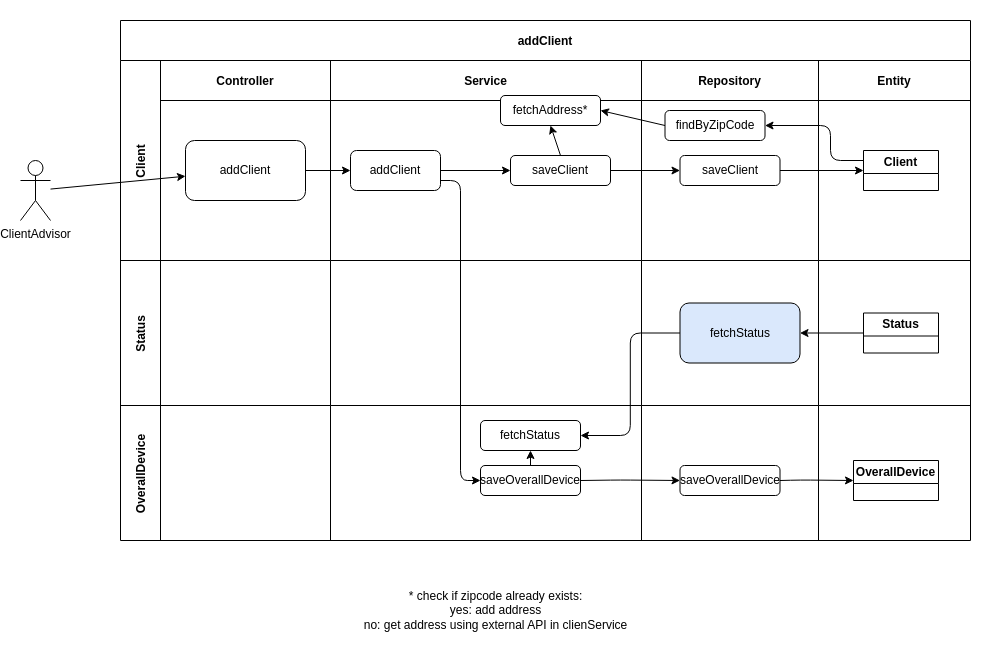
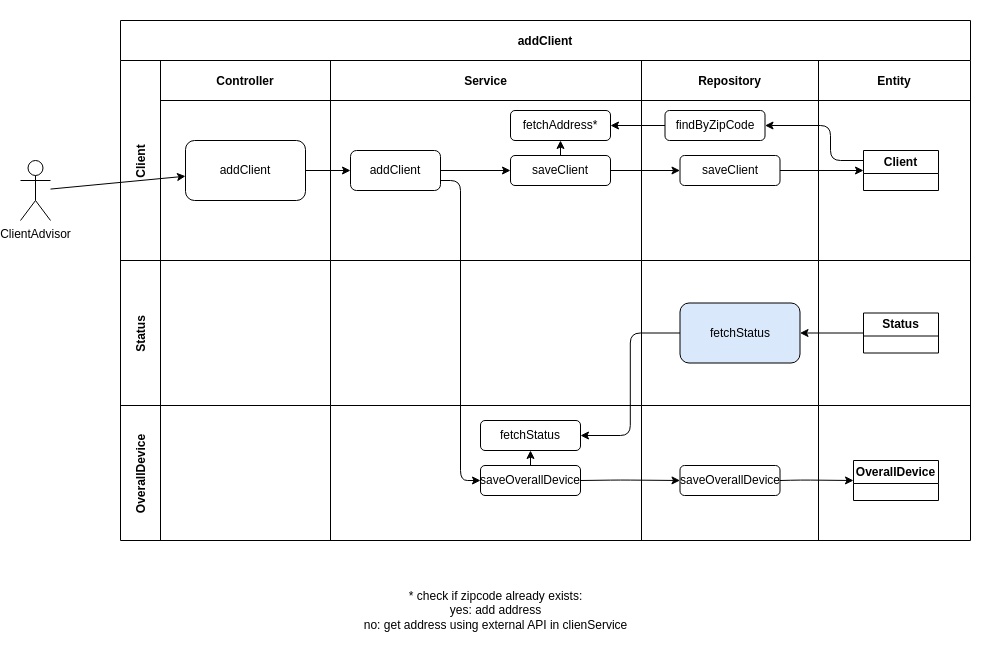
- <mxCell id="11" value="fetchAddress*" style="rounded=1;whiteSpace=wrap;html=1;" parent="6" vertex="1"><mxGeometry x="170" y="35" width="100" height="30" as="geometry" /></mxCell>
+ <mxCell id="11" value="fetchAddress*" style="rounded=1;whiteSpace=wrap;html=1;" parent="6" vertex="1"><mxGeometry x="180" y="50" width="100" height="30" as="geometry" /></mxCell>
